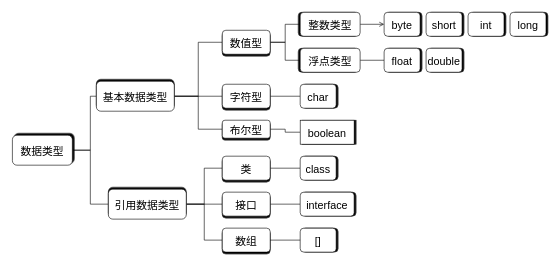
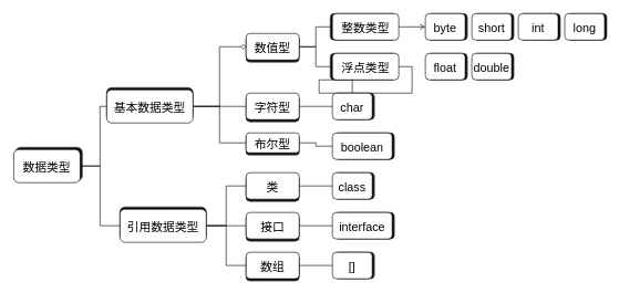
- <mxCell id="7" style="edgeStyle=orthogonalEdgeStyle;rounded=0;orthogonalLoop=1;jettySize=auto;html=1;exitX=1;exitY=0.5;exitDx=0;exitDy=0;entryX=0;entryY=0.5;entryDx=0;entryDy=0;fontFamily=Helvetica;endArrow=none;endFill=0;" parent="1" source="8" target="15" edge="1"><mxGeometry relative="1" as="geometry" /></mxCell>
+ <mxCell id="7" style="edgeStyle=orthogonalEdgeStyle;rounded=0;orthogonalLoop=1;jettySize=auto;html=1;exitX=1;exitY=0.5;exitDx=0;exitDy=0;entryX=0;entryY=0.5;entryDx=0;entryDy=0;fontFamily=Helvetica;endArrow=diamond;endFill=0;" parent="1" source="8" target="15" edge="1"><mxGeometry relative="1" as="geometry" /></mxCell>
- <mxCell id="22" style="edgeStyle=orthogonalEdgeStyle;rounded=0;orthogonalLoop=1;jettySize=auto;html=1;exitX=1;exitY=0.5;exitDx=0;exitDy=0;entryX=0;entryY=0.5;entryDx=0;entryDy=0;endArrow=none;endFill=0;" parent="1" source="23" target="33" edge="1"><mxGeometry relative="1" as="geometry" /></mxCell>
+ <mxCell id="22" style="edgeStyle=orthogonalEdgeStyle;rounded=0;orthogonalLoop=1;jettySize=auto;html=1;exitX=1;exitY=0.5;exitDx=0;exitDy=0;endArrow=none;endFill=0;" parent="1" source="23" target="35" edge="1"><mxGeometry relative="1" as="geometry" /></mxCell>
- <mxCell id="36" value="boolean" style="fontSize=18;shadow=1;shadowOpacity=100;shadowOffsetX=3;shadowOffsetY=0;shadowBlur=0;rounded=0;" parent="1" vertex="1"><mxGeometry x="500" y="200" width="90" height="40" as="geometry" /></mxCell>
+ <mxCell id="36" value="boolean" style="rounded=1;fontSize=18;shadow=1;shadowOpacity=100;shadowOffsetX=3;shadowOffsetY=0;shadowBlur=0;" parent="1" vertex="1"><mxGeometry x="500" y="200" width="90" height="40" as="geometry" /></mxCell>
